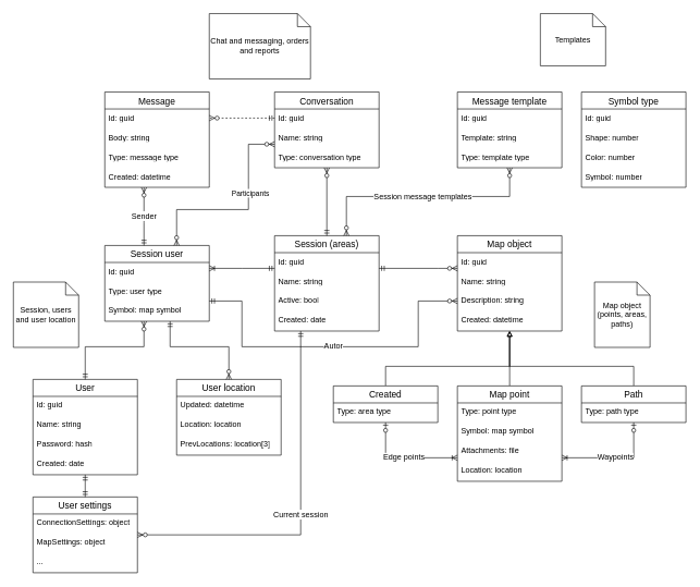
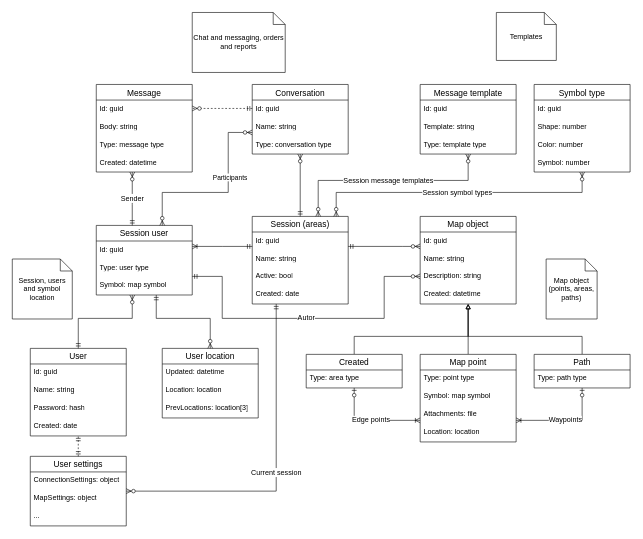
+ <mxCell id="76" value="Session symbol types" style="edgeStyle=orthogonalEdgeStyle;fontSize=12;html=1;endArrow=ERzeroToMany;endFill=1;startArrow=ERzeroToMany;rounded=0;" edge="1" parent="1" source="2" target="70"><mxGeometry width="100" height="100" relative="1" as="geometry"><mxPoint x="940" y="480" as="sourcePoint" /><mxPoint x="1040" y="380" as="targetPoint" /><Array as="points"><mxPoint x="560" y="320" /><mxPoint x="970" y="320" /></Array></mxGeometry></mxCell>
- <mxCell id="28" value="Session, users and user location" style="shape=note;size=20;whiteSpace=wrap;html=1;" parent="1" vertex="1"><mxGeometry x="20" y="431" width="100" height="100" as="geometry" /></mxCell>
+ <mxCell id="28" value="Session, users and symbol location" style="shape=note;size=20;whiteSpace=wrap;html=1;" parent="1" vertex="1"><mxGeometry x="20" y="431" width="100" height="100" as="geometry" /></mxCell>
- <mxCell id="27" value="" style="edgeStyle=orthogonalEdgeStyle;fontSize=12;html=1;endArrow=ERmandOne;startArrow=ERmandOne;rounded=0;" parent="1" source="23" target="7" edge="1"><mxGeometry width="100" height="100" relative="1" as="geometry"><mxPoint x="-40" y="890" as="sourcePoint" /><mxPoint x="60" y="790" as="targetPoint" /></mxGeometry></mxCell>
+ <mxCell id="27" value="" style="edgeStyle=orthogonalEdgeStyle;fontSize=12;html=1;endArrow=ERmandOne;startArrow=ERmandOne;rounded=0;dashed=1;" parent="1" source="23" target="7" edge="1"><mxGeometry width="100" height="100" relative="1" as="geometry"><mxPoint x="-40" y="890" as="sourcePoint" /><mxPoint x="60" y="790" as="targetPoint" /></mxGeometry></mxCell>
